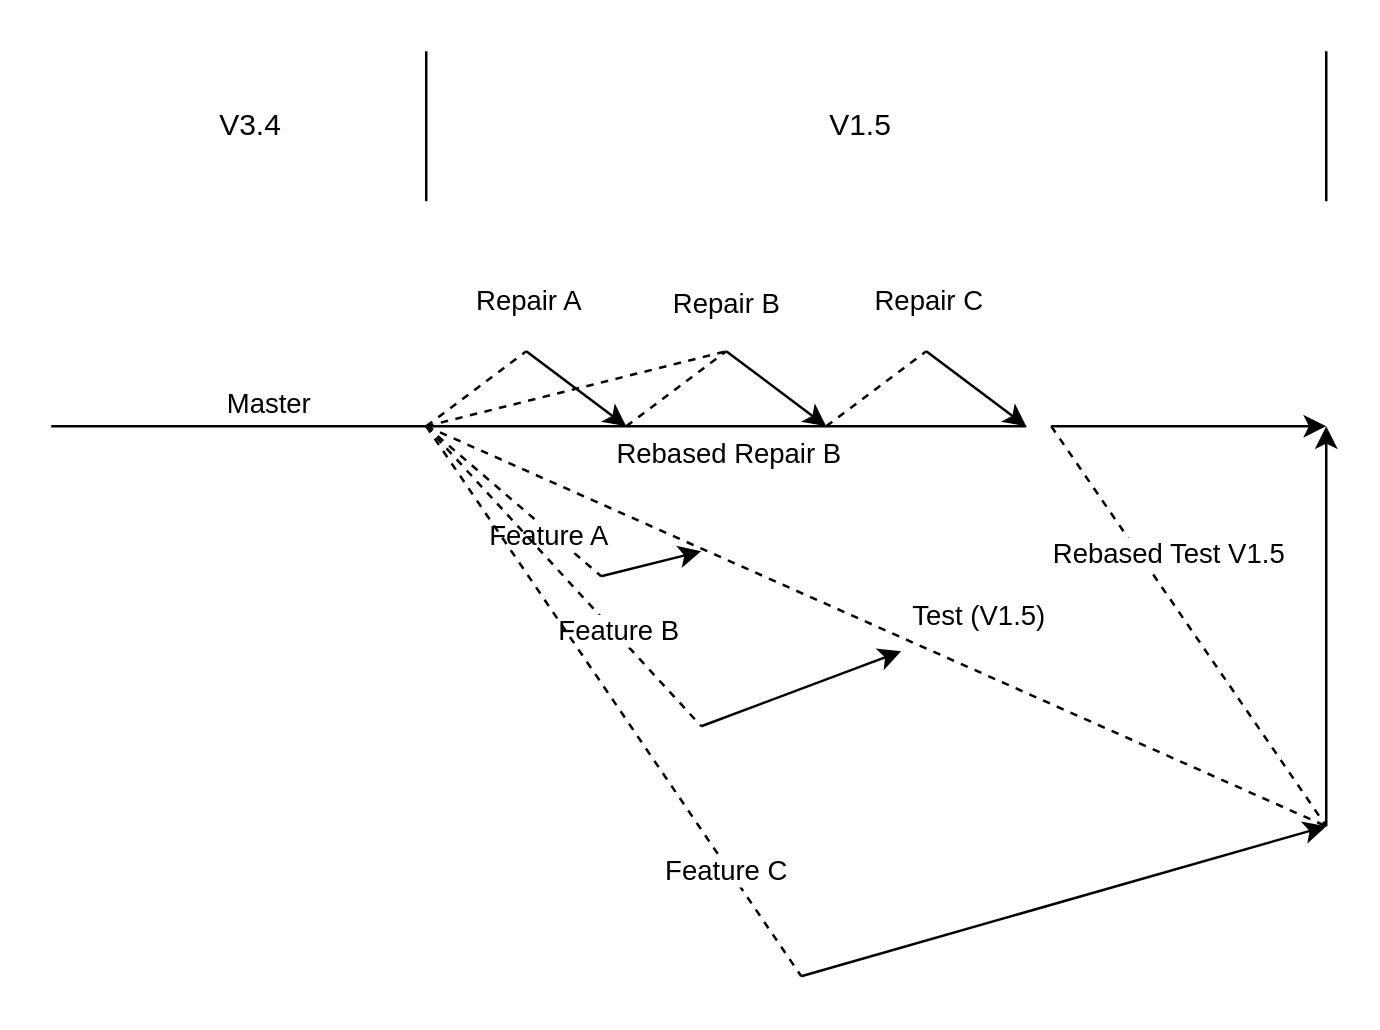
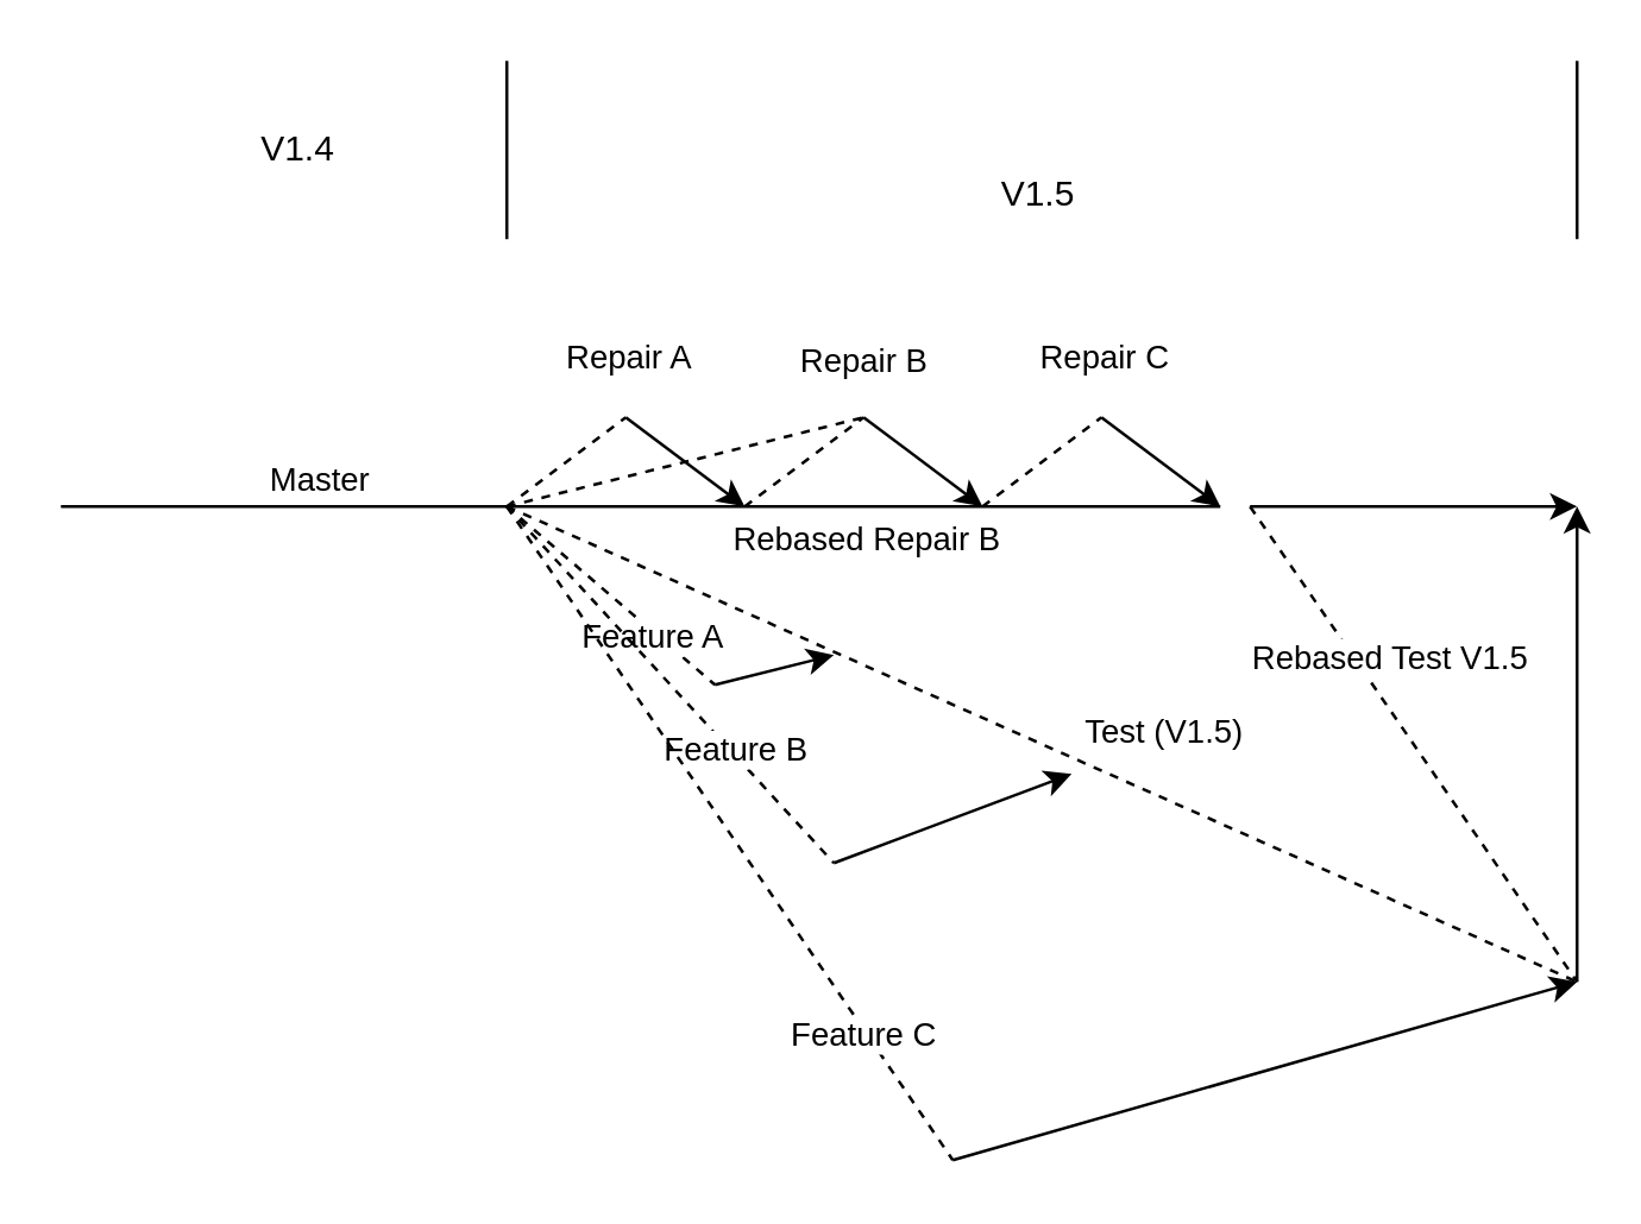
- <mxCell id="11" value="V3.4" style="text;html=1;strokeColor=none;fillColor=none;align=center;verticalAlign=middle;whiteSpace=wrap;rounded=0;" vertex="1" parent="1"><mxGeometry x="80" y="40" width="40" height="20" as="geometry" /></mxCell>
+ <mxCell id="11" value="V1.4" style="text;html=1;strokeColor=none;fillColor=none;align=center;verticalAlign=middle;whiteSpace=wrap;rounded=0;" vertex="1" parent="1"><mxGeometry x="80" y="40" width="40" height="20" as="geometry" /></mxCell>
- <mxCell id="10" value="V1.5" style="text;html=1;strokeColor=none;fillColor=none;align=center;verticalAlign=middle;whiteSpace=wrap;rounded=0;" vertex="1" parent="1"><mxGeometry x="324" y="40" width="40" height="20" as="geometry" /></mxCell>
+ <mxCell id="10" value="V1.5" style="text;html=1;strokeColor=none;fillColor=none;align=center;verticalAlign=middle;whiteSpace=wrap;rounded=0;" vertex="1" parent="1"><mxGeometry x="329" y="55" width="40" height="20" as="geometry" /></mxCell>
